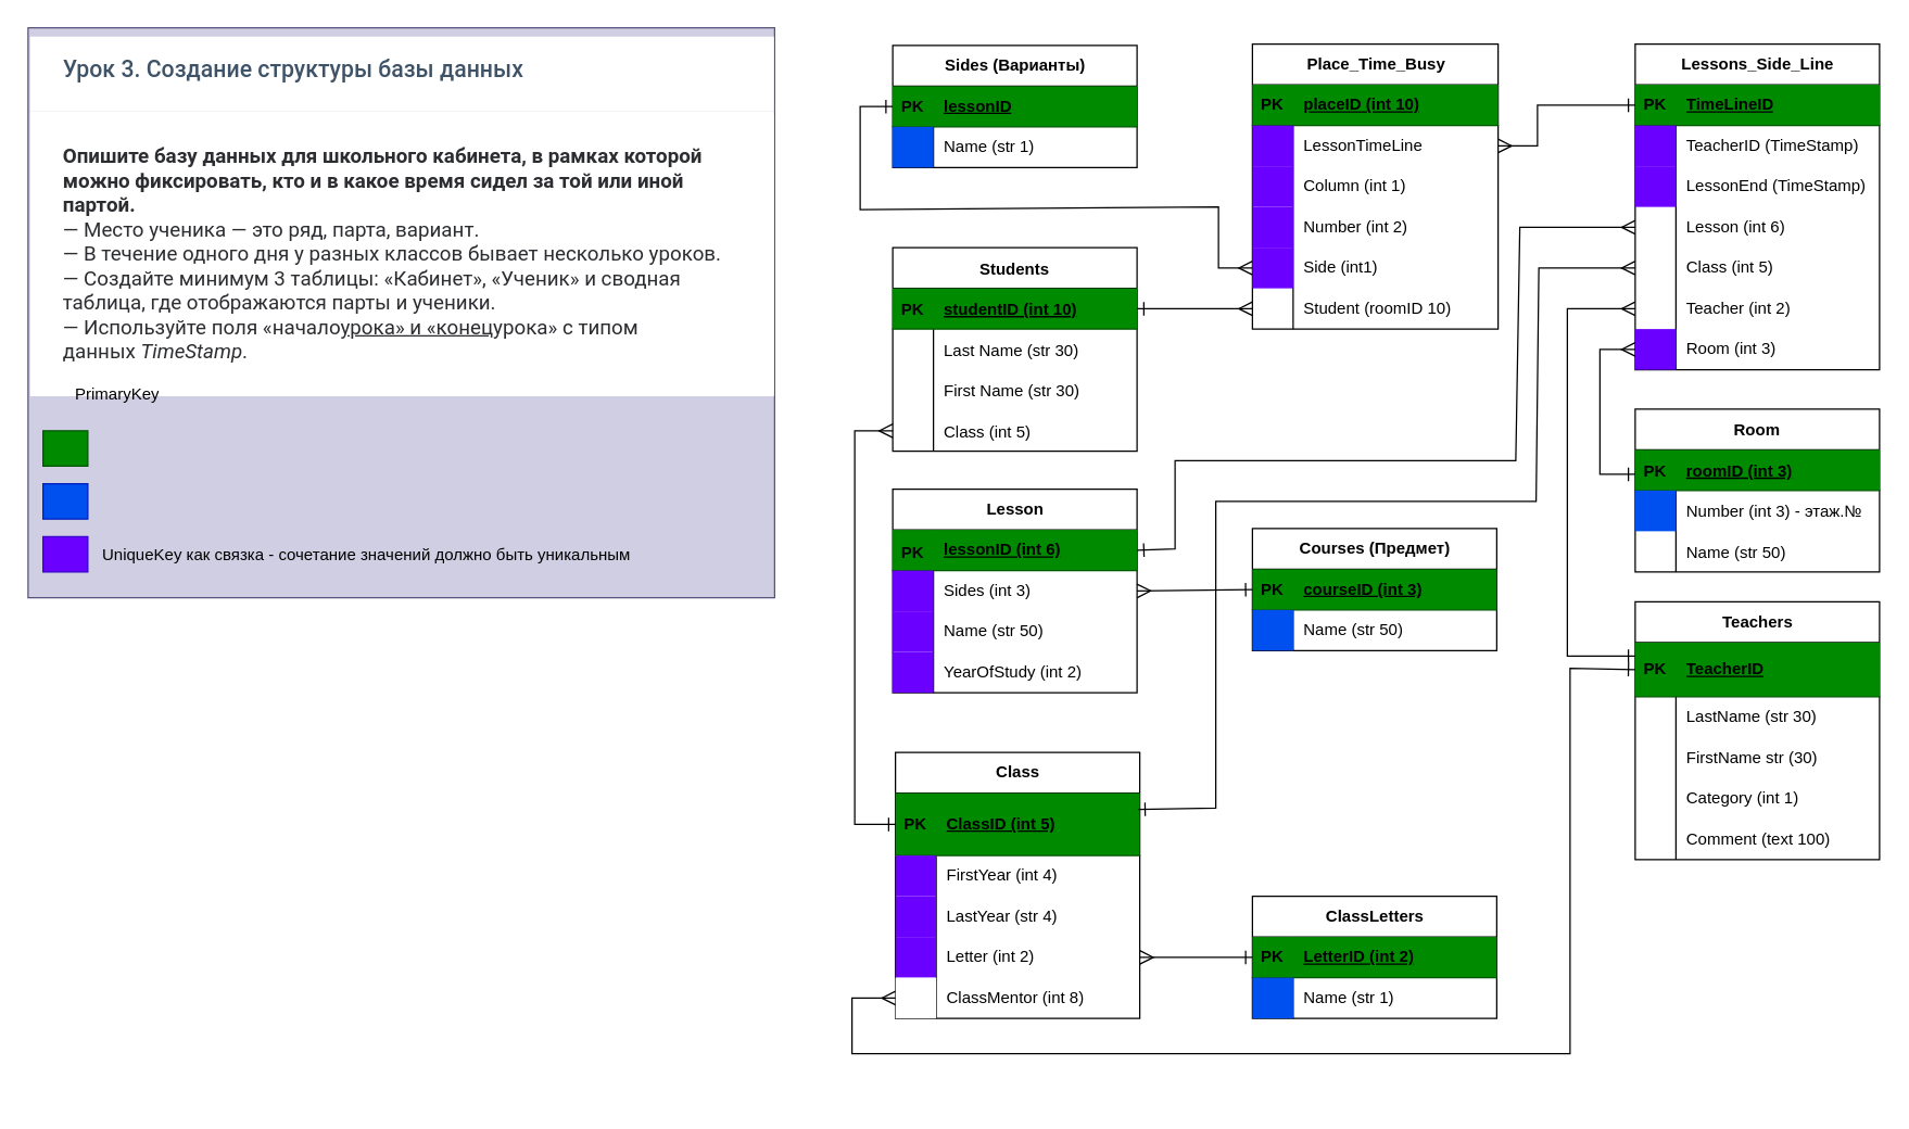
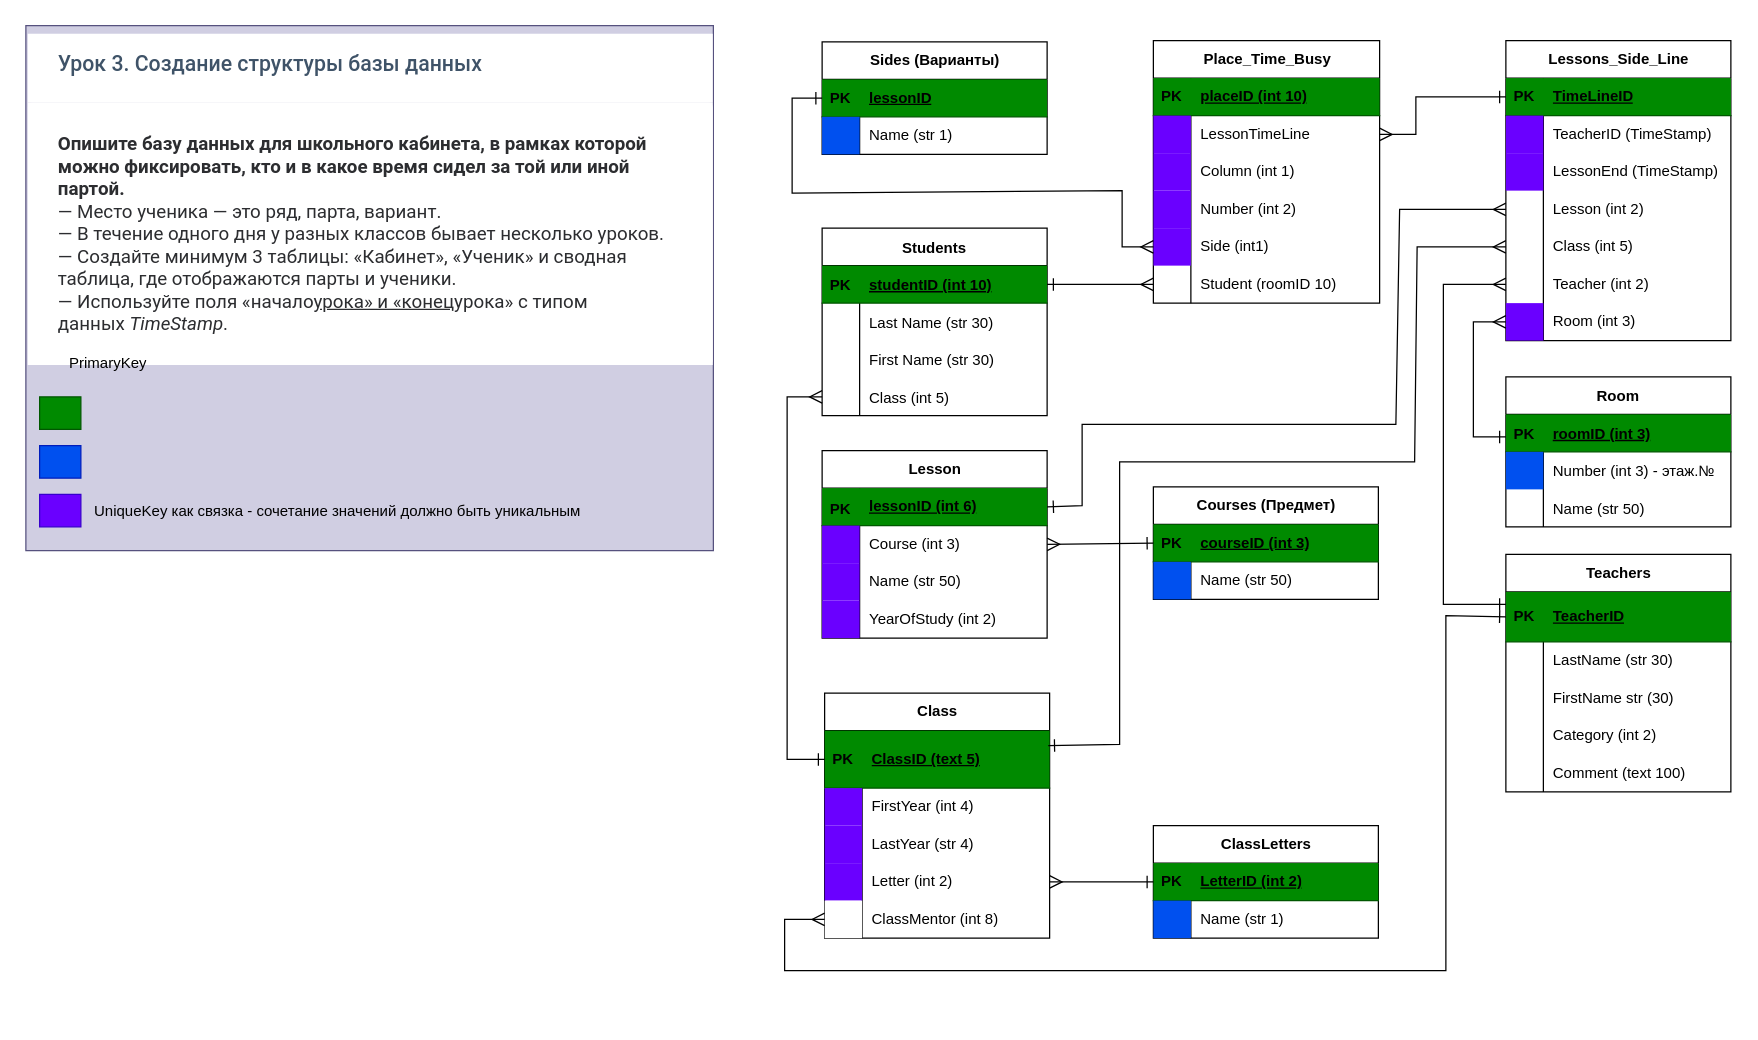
- <mxCell id="130" value="Lesson (int 6)" style="shape=partialRectangle;connectable=0;fillColor=none;top=0;left=0;bottom=0;right=0;align=left;spacingLeft=6;overflow=hidden;whiteSpace=wrap;html=1;fontFamily=Helvetica;fontSize=12;fontColor=default;" vertex="1" parent="128"><mxGeometry x="30" width="150" height="30" as="geometry"><mxRectangle width="150" height="30" as="alternateBounds" /></mxGeometry></mxCell>
+ <mxCell id="130" value="Lesson (int 2)" style="shape=partialRectangle;connectable=0;fillColor=none;top=0;left=0;bottom=0;right=0;align=left;spacingLeft=6;overflow=hidden;whiteSpace=wrap;html=1;fontFamily=Helvetica;fontSize=12;fontColor=default;" vertex="1" parent="128"><mxGeometry x="30" width="150" height="30" as="geometry"><mxRectangle width="150" height="30" as="alternateBounds" /></mxGeometry></mxCell>
- <mxCell id="32" value="Sides (int 3)" style="shape=partialRectangle;connectable=0;fillColor=none;top=0;left=0;bottom=0;right=0;align=left;spacingLeft=6;overflow=hidden;whiteSpace=wrap;html=1;fontSize=12;" vertex="1" parent="30"><mxGeometry x="30" width="150" height="30" as="geometry"><mxRectangle width="150" height="30" as="alternateBounds" /></mxGeometry></mxCell>
+ <mxCell id="32" value="Course (int 3)" style="shape=partialRectangle;connectable=0;fillColor=none;top=0;left=0;bottom=0;right=0;align=left;spacingLeft=6;overflow=hidden;whiteSpace=wrap;html=1;fontSize=12;" vertex="1" parent="30"><mxGeometry x="30" width="150" height="30" as="geometry"><mxRectangle width="150" height="30" as="alternateBounds" /></mxGeometry></mxCell>
- <mxCell id="113" value="Category (int 1)" style="shape=partialRectangle;connectable=0;fillColor=none;top=0;left=0;bottom=0;right=0;align=left;spacingLeft=6;overflow=hidden;whiteSpace=wrap;html=1;fontFamily=Helvetica;fontSize=12;fontColor=default;" vertex="1" parent="111"><mxGeometry x="30" width="150" height="30" as="geometry"><mxRectangle width="150" height="30" as="alternateBounds" /></mxGeometry></mxCell>
+ <mxCell id="113" value="Category (int 2)" style="shape=partialRectangle;connectable=0;fillColor=none;top=0;left=0;bottom=0;right=0;align=left;spacingLeft=6;overflow=hidden;whiteSpace=wrap;html=1;fontFamily=Helvetica;fontSize=12;fontColor=default;" vertex="1" parent="111"><mxGeometry x="30" width="150" height="30" as="geometry"><mxRectangle width="150" height="30" as="alternateBounds" /></mxGeometry></mxCell>
- <mxCell id="42" value="ClassID (int 5)" style="shape=partialRectangle;connectable=0;fillColor=none;top=0;left=0;bottom=0;right=0;align=left;spacingLeft=6;fontStyle=5;overflow=hidden;whiteSpace=wrap;html=1;fontSize=12;" vertex="1" parent="40"><mxGeometry x="30" width="150" height="46" as="geometry"><mxRectangle width="150" height="46" as="alternateBounds" /></mxGeometry></mxCell>
+ <mxCell id="42" value="ClassID (text 5)" style="shape=partialRectangle;connectable=0;fillColor=none;top=0;left=0;bottom=0;right=0;align=left;spacingLeft=6;fontStyle=5;overflow=hidden;whiteSpace=wrap;html=1;fontSize=12;" vertex="1" parent="40"><mxGeometry x="30" width="150" height="46" as="geometry"><mxRectangle width="150" height="46" as="alternateBounds" /></mxGeometry></mxCell>
